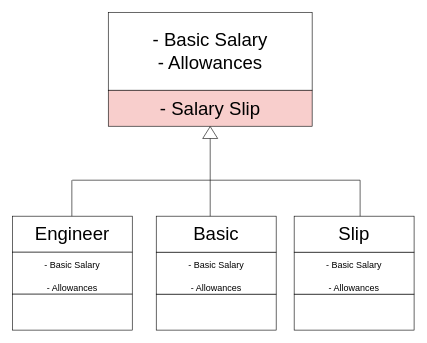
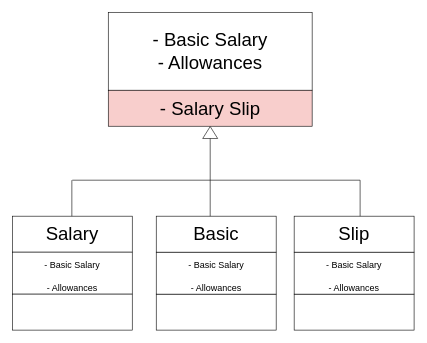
- <mxCell id="4" value="Engineer" style="rounded=0;whiteSpace=wrap;html=1;fontSize=31;" vertex="1" parent="1"><mxGeometry x="20" y="360" width="200" height="60" as="geometry" /></mxCell>
+ <mxCell id="4" value="Salary" style="rounded=0;whiteSpace=wrap;html=1;fontSize=31;" vertex="1" parent="1"><mxGeometry x="20" y="360" width="200" height="60" as="geometry" /></mxCell>
